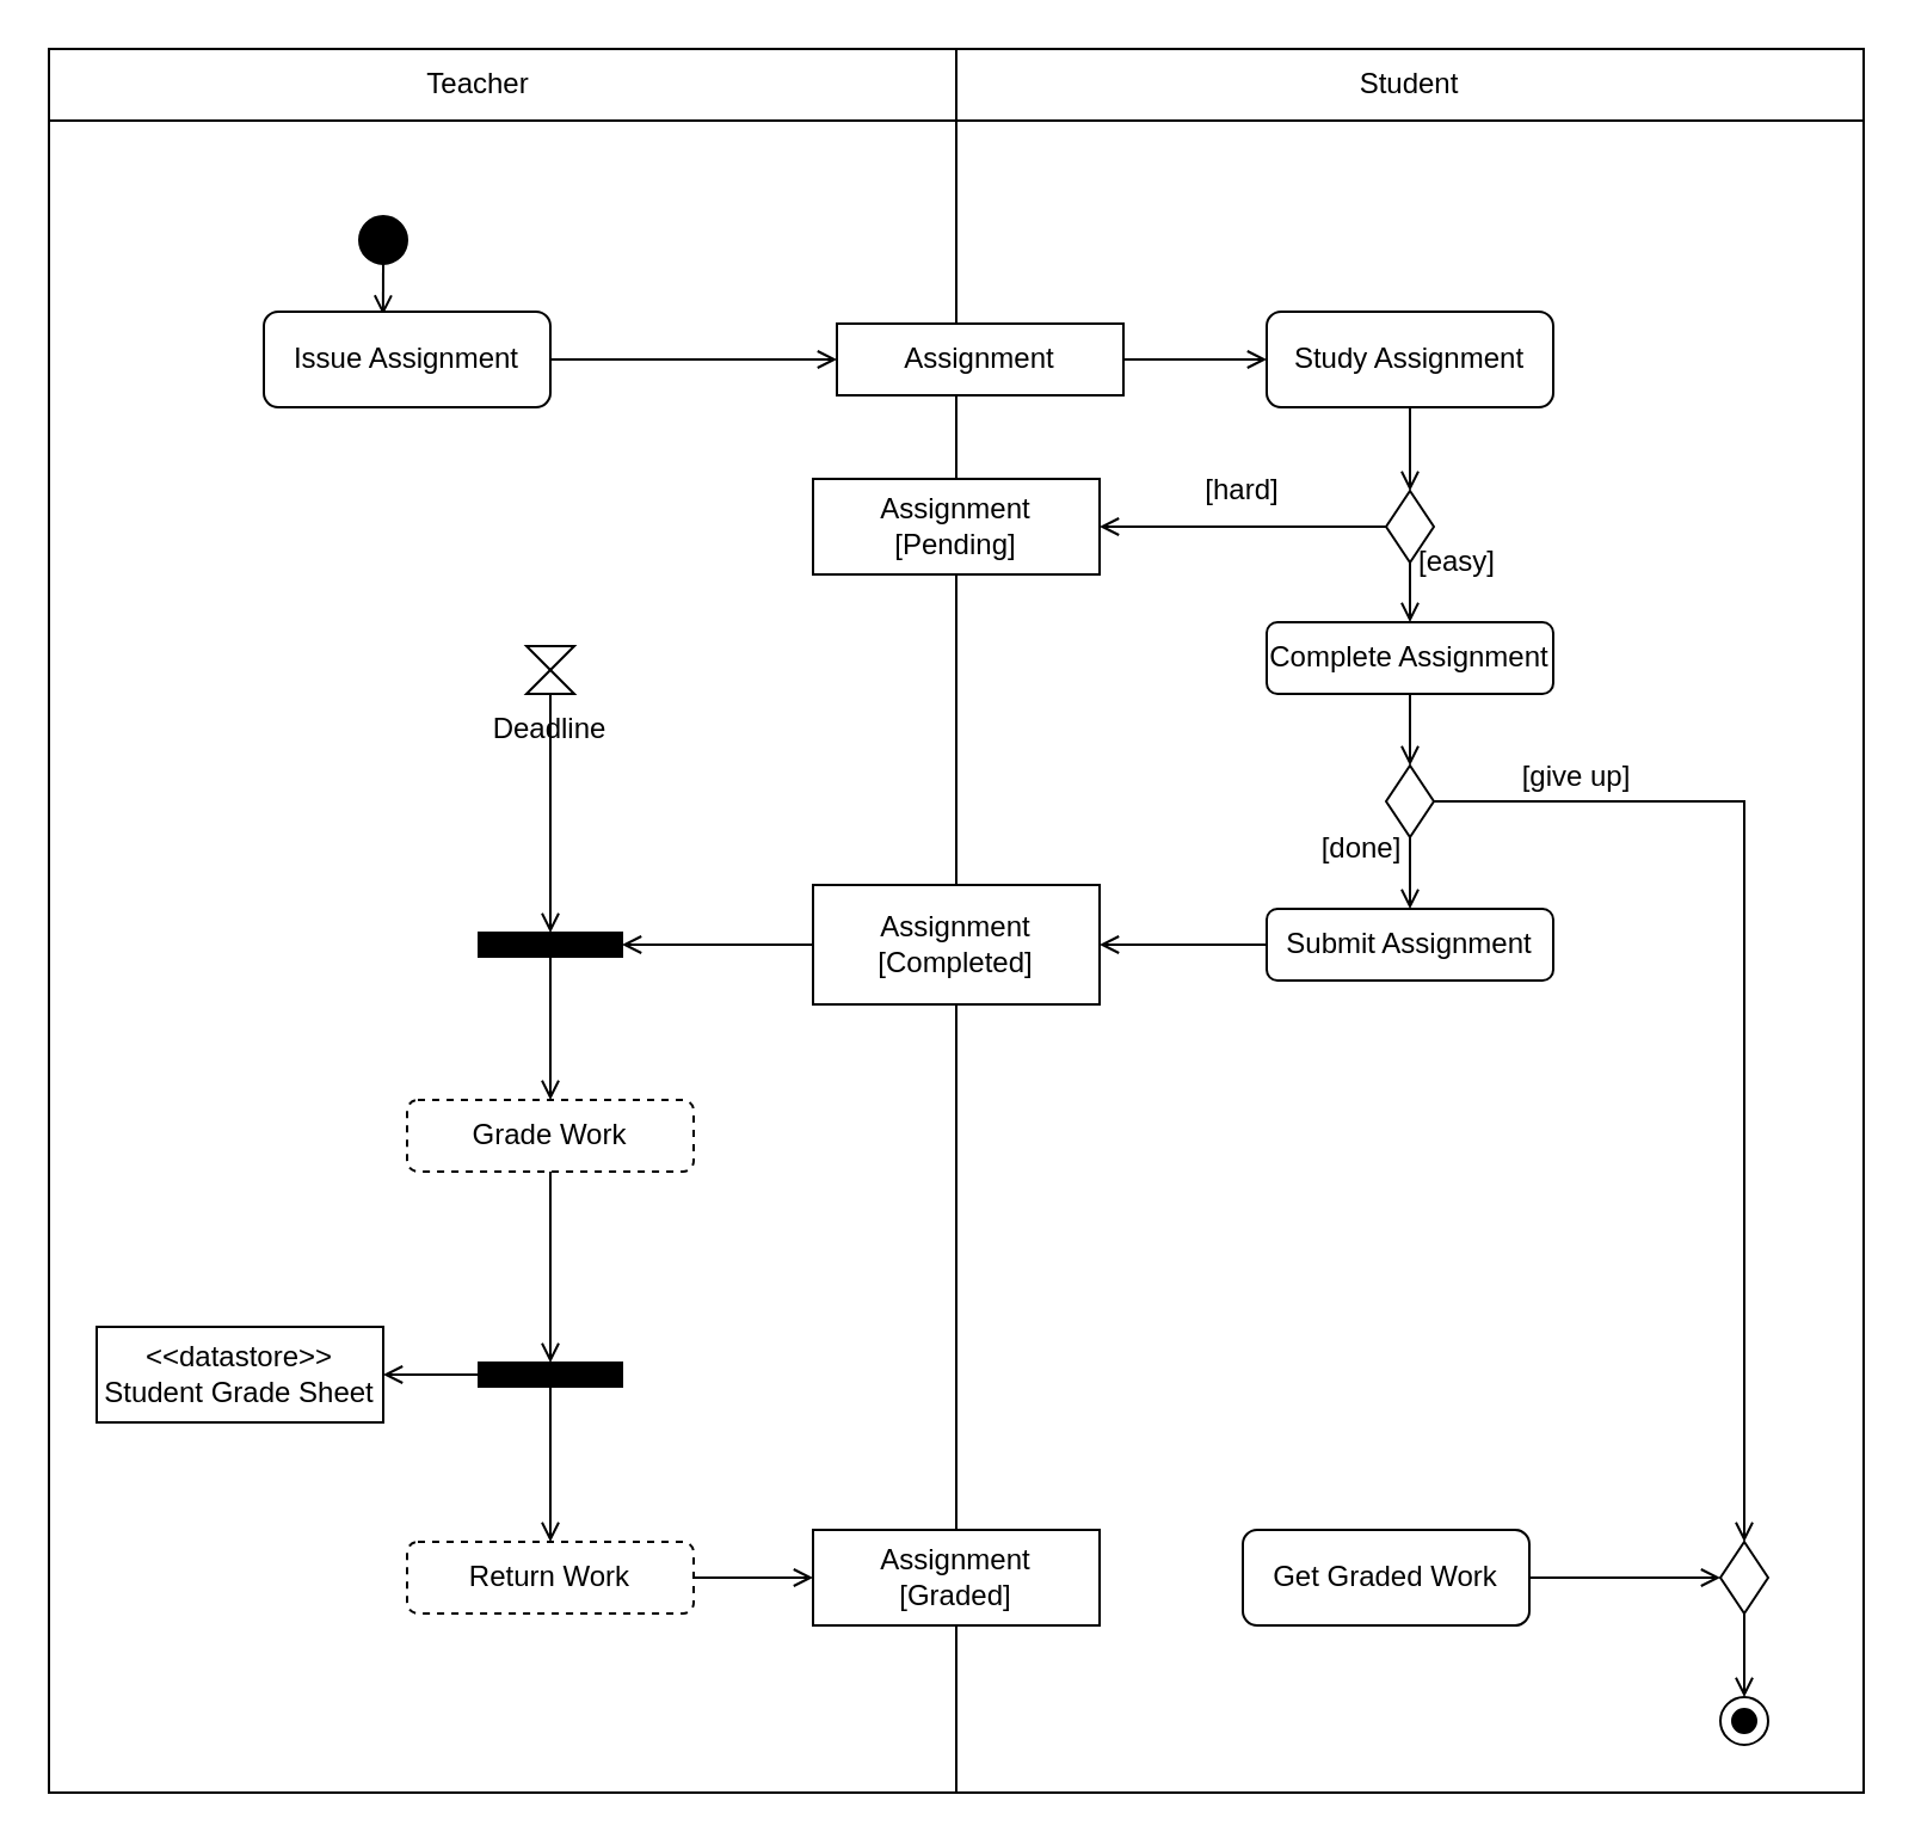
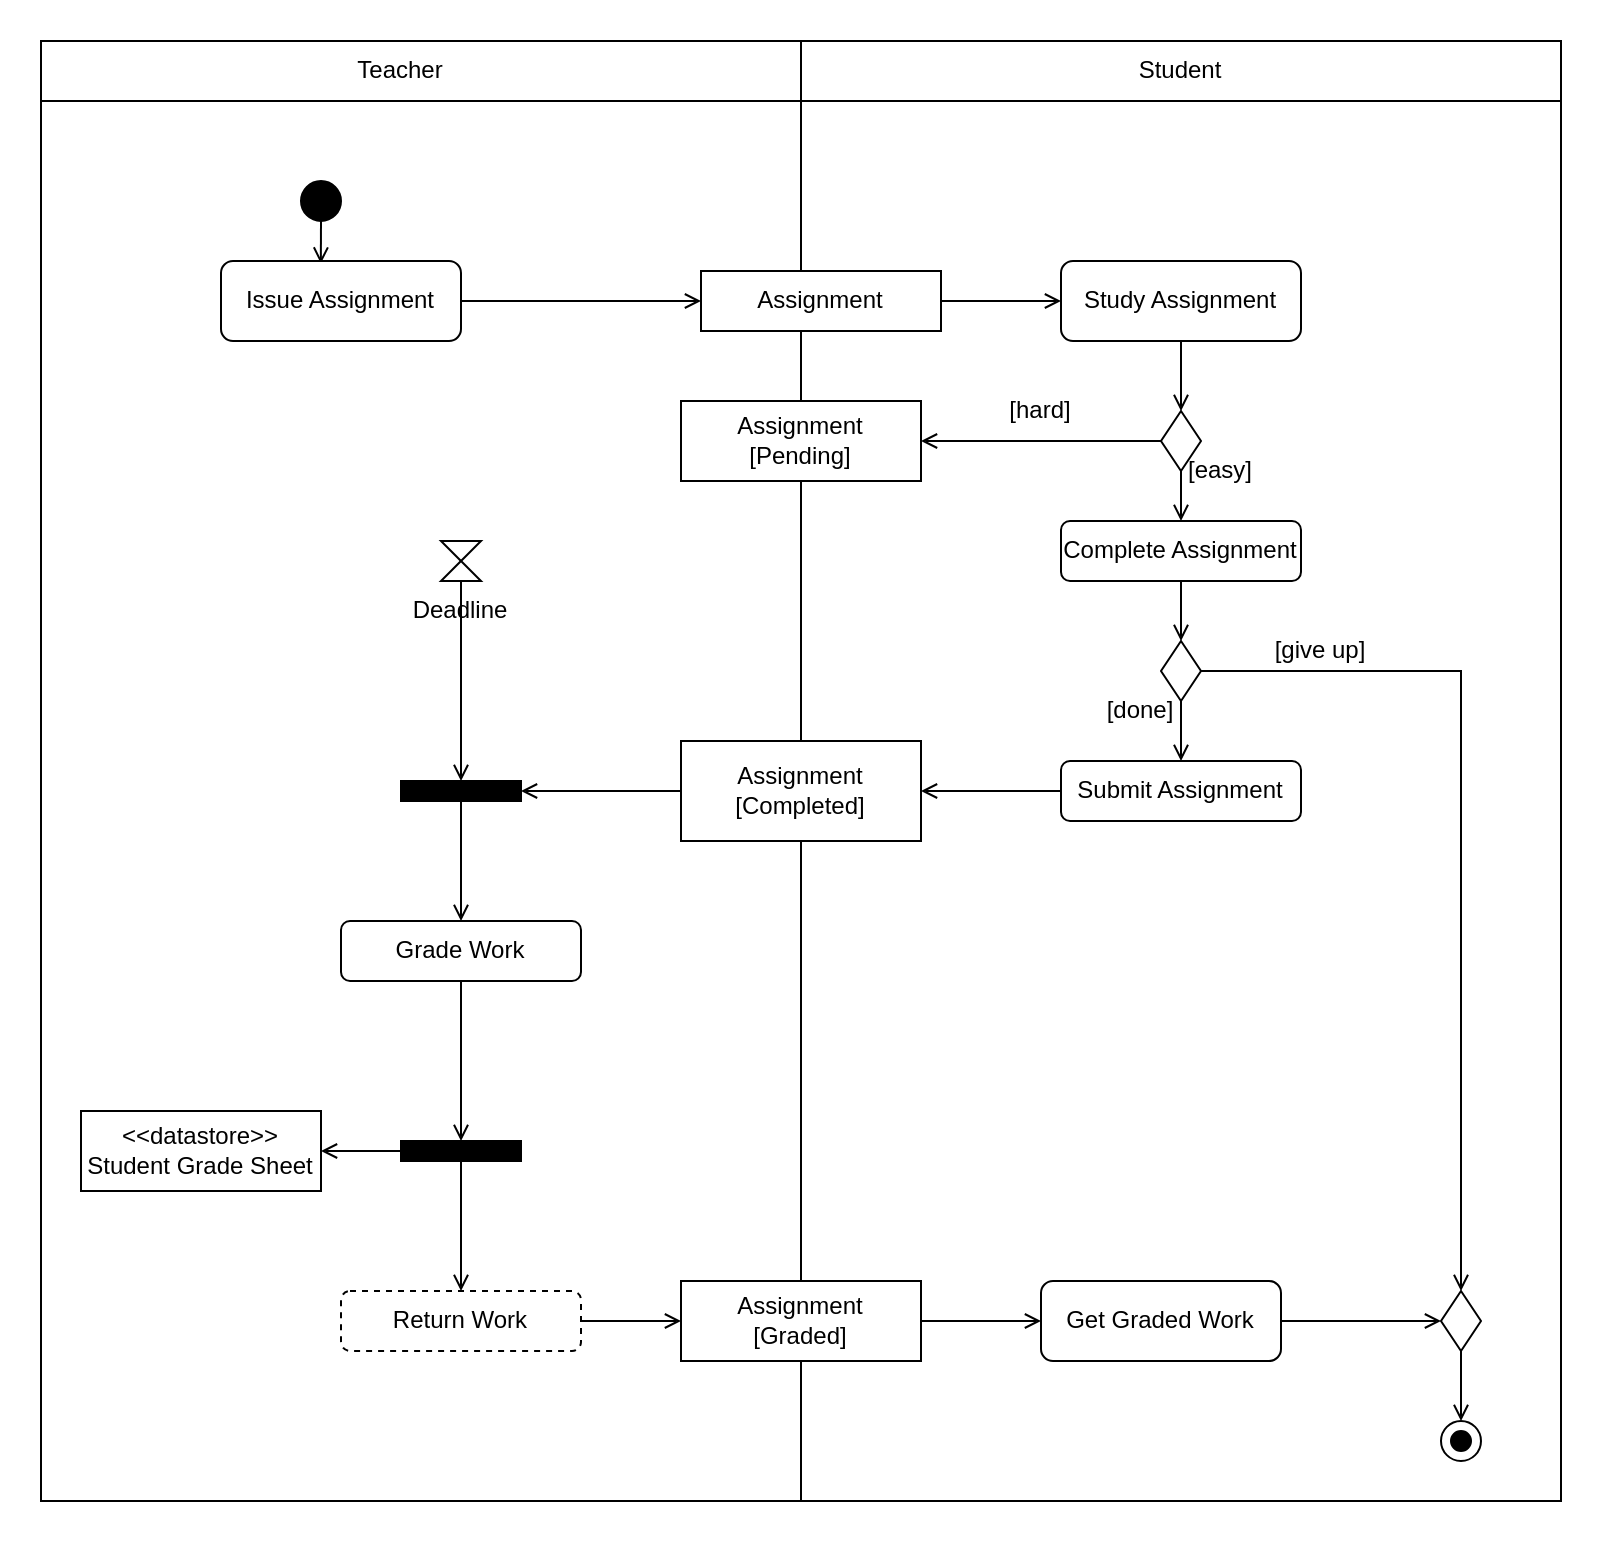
- <mxCell id="19" value="Grade Work" style="rounded=1;whiteSpace=wrap;html=1;fillColor=default;dashed=1;" vertex="1" parent="1"><mxGeometry x="170" y="460" width="120" height="30" as="geometry" /></mxCell>
+ <mxCell id="19" value="Grade Work" style="rounded=1;whiteSpace=wrap;html=1;fillColor=default;" vertex="1" parent="1"><mxGeometry x="170" y="460" width="120" height="30" as="geometry" /></mxCell>
+ <mxCell id="22" style="edgeStyle=orthogonalEdgeStyle;rounded=0;orthogonalLoop=1;jettySize=auto;html=1;exitX=1;exitY=0.5;exitDx=0;exitDy=0;entryX=0;entryY=0.5;entryDx=0;entryDy=0;endArrow=open;endFill=0;" edge="1" parent="1" source="23" target="41"><mxGeometry relative="1" as="geometry" /></mxCell>
